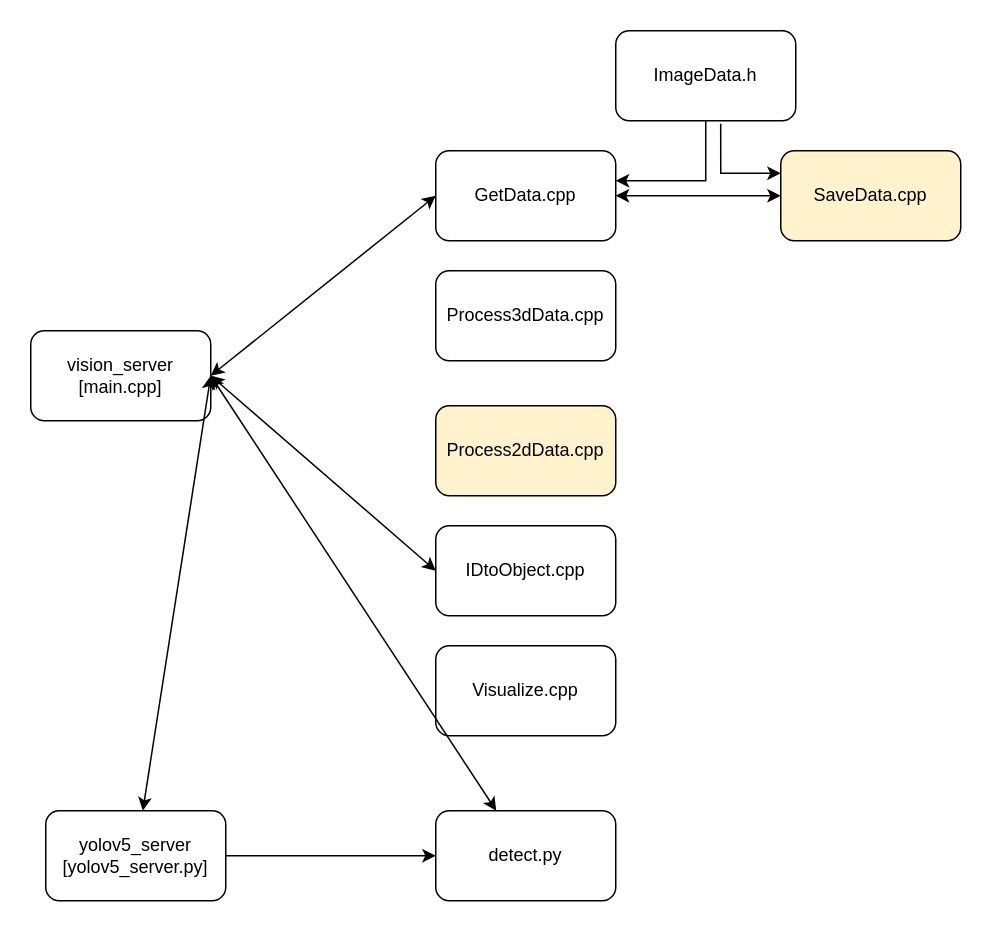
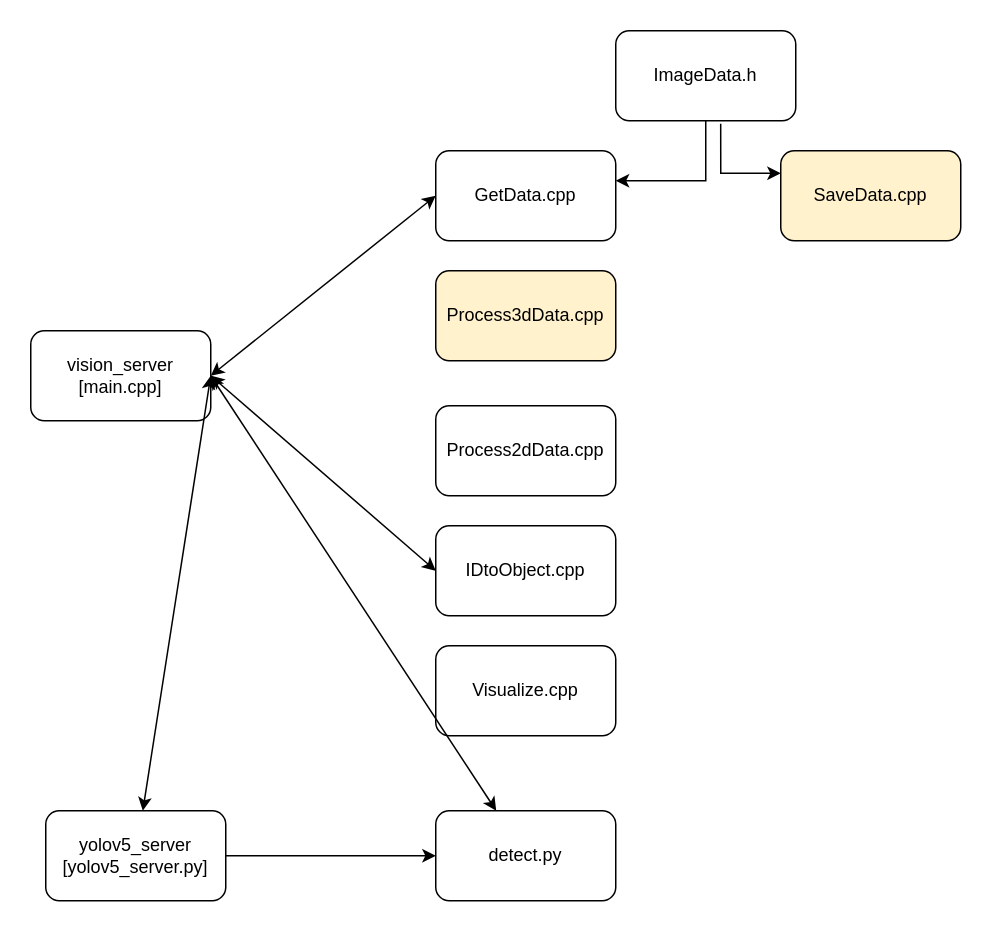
- <mxCell id="15" value="" style="endArrow=classic;startArrow=classic;html=1;rounded=0;exitX=1;exitY=0.5;exitDx=0;exitDy=0;entryX=0;entryY=0.5;entryDx=0;entryDy=0;" edge="1" parent="1" source="3" target="13"><mxGeometry width="50" height="50" relative="1" as="geometry"><mxPoint x="180" y="250" as="sourcePoint" /><mxPoint x="230" y="200" as="targetPoint" /></mxGeometry></mxCell>
- <mxCell id="4" value="Process3dData.cpp" style="rounded=1;whiteSpace=wrap;html=1;" vertex="1" parent="1"><mxGeometry x="290" y="180" width="120" height="60" as="geometry" /></mxCell>
+ <mxCell id="4" value="Process3dData.cpp" style="rounded=1;whiteSpace=wrap;html=1;fillColor=#fff2cc;" vertex="1" parent="1"><mxGeometry x="290" y="180" width="120" height="60" as="geometry" /></mxCell>
- <mxCell id="5" value="Process2dData.cpp" style="rounded=1;whiteSpace=wrap;html=1;fillColor=#fff2cc;" vertex="1" parent="1"><mxGeometry x="290" y="270" width="120" height="60" as="geometry" /></mxCell>
+ <mxCell id="5" value="Process2dData.cpp" style="rounded=1;whiteSpace=wrap;html=1;" vertex="1" parent="1"><mxGeometry x="290" y="270" width="120" height="60" as="geometry" /></mxCell>
